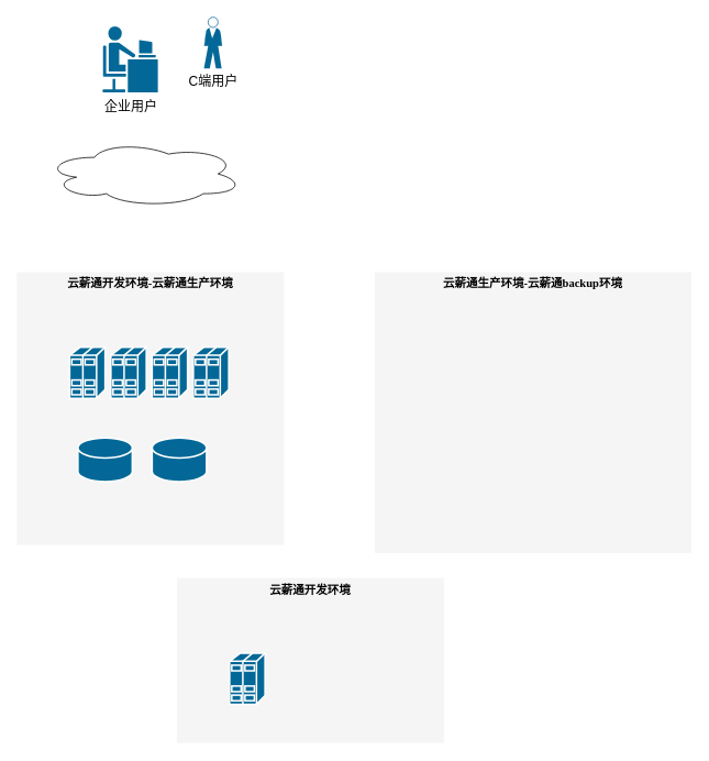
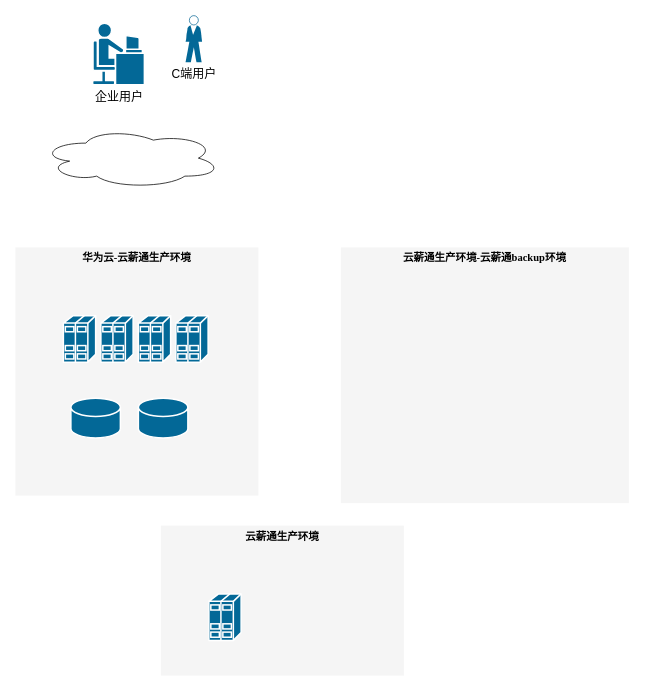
- <mxCell id="2" value="云薪通开发环境-云薪通生产环境" style="whiteSpace=wrap;html=1;rounded=0;shadow=0;comic=0;strokeWidth=1;fontFamily=Verdana;fontSize=14;fillColor=#f5f5f5;strokeColor=none;fontStyle=1;verticalAlign=top;" parent="1" vertex="1"><mxGeometry x="20" y="329" width="324" height="331" as="geometry" /></mxCell>
+ <mxCell id="2" value="华为云-云薪通生产环境" style="whiteSpace=wrap;html=1;rounded=0;shadow=0;comic=0;strokeWidth=1;fontFamily=Verdana;fontSize=14;fillColor=#f5f5f5;strokeColor=none;fontStyle=1;verticalAlign=top;" parent="1" vertex="1"><mxGeometry x="20" y="329" width="324" height="331" as="geometry" /></mxCell>
- <mxCell id="13" value="云薪通开发环境" style="whiteSpace=wrap;html=1;rounded=0;shadow=0;comic=0;strokeWidth=1;fontFamily=Verdana;fontSize=14;fillColor=#f5f5f5;strokeColor=none;fontStyle=1;verticalAlign=top;" vertex="1" parent="1"><mxGeometry x="214" y="700" width="324" height="200" as="geometry" /></mxCell>
+ <mxCell id="13" value="云薪通生产环境" style="whiteSpace=wrap;html=1;rounded=0;shadow=0;comic=0;strokeWidth=1;fontFamily=Verdana;fontSize=14;fillColor=#f5f5f5;strokeColor=none;fontStyle=1;verticalAlign=top;" vertex="1" parent="1"><mxGeometry x="214" y="700" width="324" height="200" as="geometry" /></mxCell>
